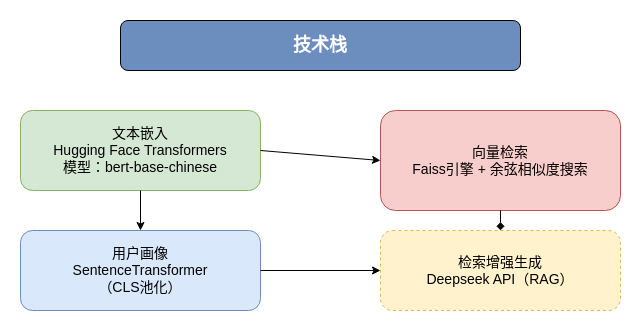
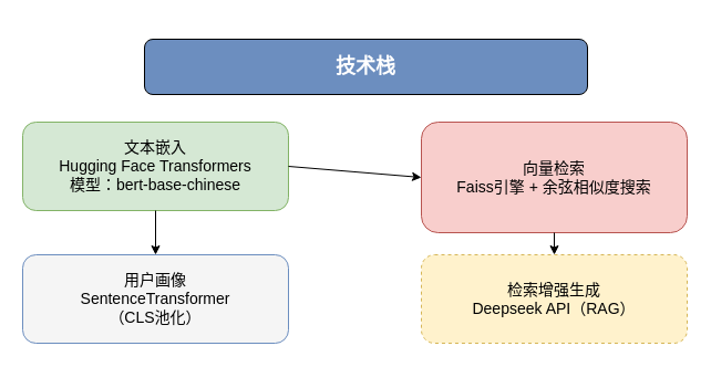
- <mxCell id="2" value="技术栈" style="rounded=1;whiteSpace=wrap;html=1;fillColor=#6c8ebf;fontColor=#ffffff;fontSize=18;fontStyle=1" vertex="1" parent="1"><mxGeometry x="120" y="20" width="400" height="50" as="geometry" /></mxCell>
+ <mxCell id="2" value="技术栈" style="rounded=1;whiteSpace=wrap;html=1;fillColor=#6c8ebf;fontColor=#ffffff;fontSize=18;fontStyle=1" vertex="1" parent="1"><mxGeometry x="130" y="35" width="400" height="50" as="geometry" /></mxCell>
- <mxCell id="9" value="" style="endArrow=diamond;html=1;rounded=0;exitX=0.5;exitY=1;exitDx=0;exitDy=0;entryX=0.5;entryY=0;entryDx=0;entryDy=0;" edge="1" parent="1" source="4" target="6"><mxGeometry width="50" height="50" relative="1" as="geometry" /></mxCell>
+ <mxCell id="9" value="" style="endArrow=classic;html=1;rounded=0;exitX=0.5;exitY=1;exitDx=0;exitDy=0;entryX=0.5;entryY=0;entryDx=0;entryDy=0;" edge="1" parent="1" source="4" target="6"><mxGeometry width="50" height="50" relative="1" as="geometry" /></mxCell>
- <mxCell id="5" value="用户画像&lt;br&gt;SentenceTransformer&lt;br&gt;（CLS池化）" style="rounded=1;whiteSpace=wrap;html=1;fillColor=#dae8fc;strokeColor=#6c8ebf;fontSize=14" vertex="1" parent="1"><mxGeometry x="20" y="230" width="240" height="80" as="geometry" /></mxCell>
+ <mxCell id="5" value="用户画像&lt;br&gt;SentenceTransformer&lt;br&gt;（CLS池化）" style="rounded=1;whiteSpace=wrap;html=1;fillColor=#f5f5f5;strokeColor=#6c8ebf;fontSize=14;" vertex="1" parent="1"><mxGeometry x="20" y="230" width="240" height="80" as="geometry" /></mxCell>
- <mxCell id="10" value="" style="endArrow=classic;html=1;rounded=0;exitX=1;exitY=0.5;exitDx=0;exitDy=0;entryX=0;entryY=0.5;entryDx=0;entryDy=0;" edge="1" parent="1" source="5" target="6"><mxGeometry width="50" height="50" relative="1" as="geometry" /></mxCell>
